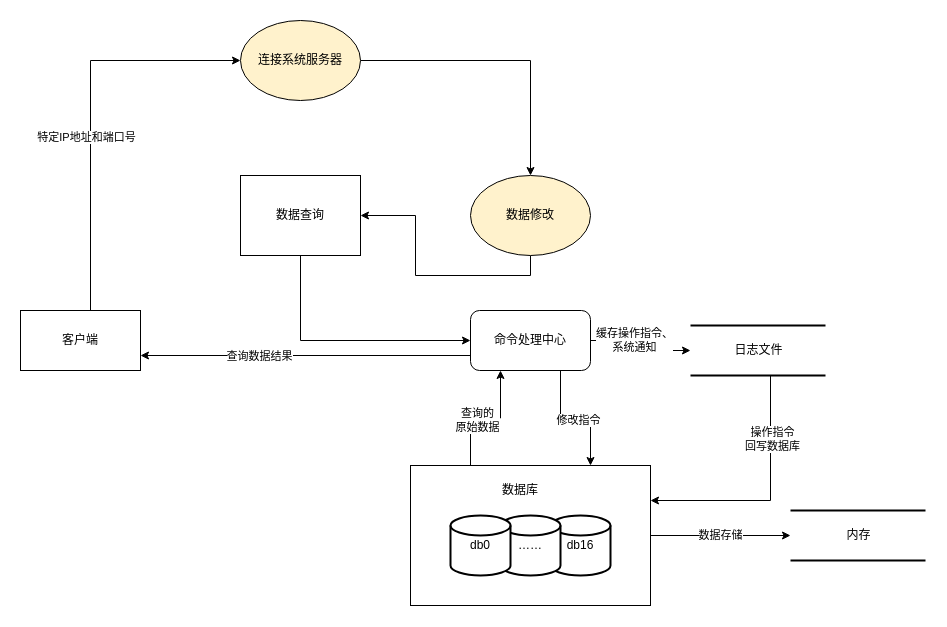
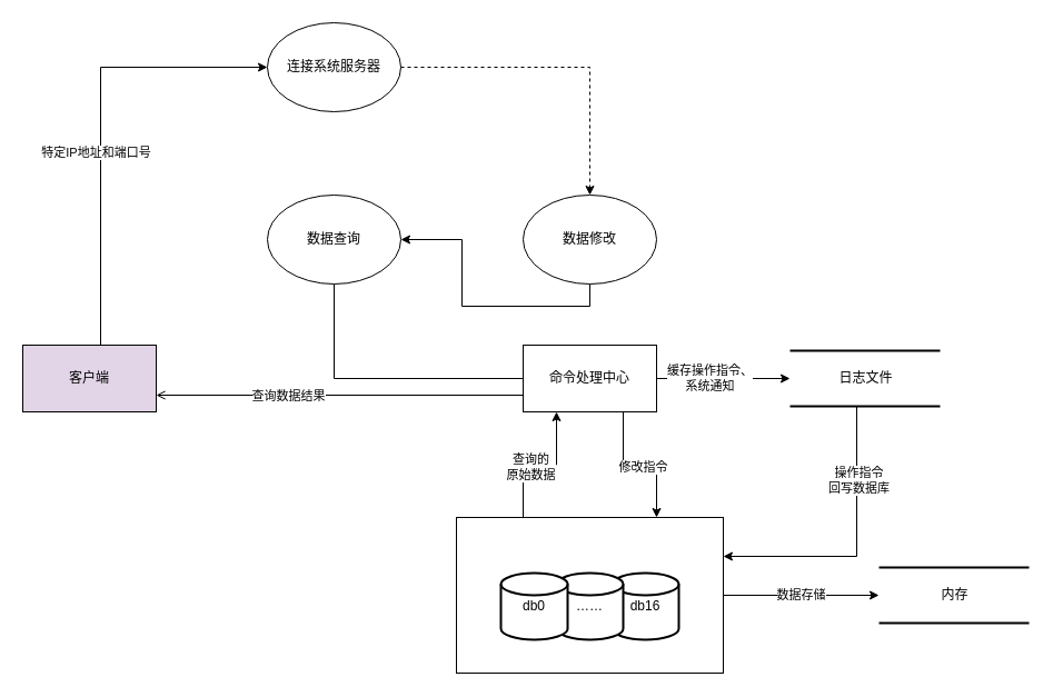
- <mxCell id="18" value="连接系统服务器" style="ellipse;whiteSpace=wrap;html=1;fillColor=#fff2cc;" parent="1" vertex="1"><mxGeometry x="240" y="20" width="120" height="80" as="geometry" /></mxCell>
+ <mxCell id="18" value="连接系统服务器" style="ellipse;whiteSpace=wrap;html=1;" parent="1" vertex="1"><mxGeometry x="240" y="20" width="120" height="80" as="geometry" /></mxCell>
- <mxCell id="17" style="edgeStyle=orthogonalEdgeStyle;rounded=0;orthogonalLoop=1;jettySize=auto;html=1;entryX=0.5;entryY=0;entryDx=0;entryDy=0;" parent="1" source="18" target="20" edge="1"><mxGeometry relative="1" as="geometry" /></mxCell>
+ <mxCell id="17" style="edgeStyle=orthogonalEdgeStyle;rounded=0;orthogonalLoop=1;jettySize=auto;html=1;entryX=0.5;entryY=0;entryDx=0;entryDy=0;dashed=1;" parent="1" source="18" target="20" edge="1"><mxGeometry relative="1" as="geometry" /></mxCell>
- <mxCell id="29" value="数据查询" style="whiteSpace=wrap;html=1;rounded=0;" parent="1" vertex="1"><mxGeometry x="240" y="175" width="120" height="80" as="geometry" /></mxCell>
+ <mxCell id="29" value="数据查询" style="ellipse;whiteSpace=wrap;html=1;" parent="1" vertex="1"><mxGeometry x="240" y="175" width="120" height="80" as="geometry" /></mxCell>
- <mxCell id="20" value="数据修改" style="ellipse;whiteSpace=wrap;html=1;fillColor=#fff2cc;" parent="1" vertex="1"><mxGeometry x="470" y="175" width="120" height="80" as="geometry" /></mxCell>
+ <mxCell id="20" value="数据修改" style="ellipse;whiteSpace=wrap;html=1;" parent="1" vertex="1"><mxGeometry x="470" y="175" width="120" height="80" as="geometry" /></mxCell>
- <mxCell id="8" value="客户端" style="rounded=0;whiteSpace=wrap;html=1;" parent="1" vertex="1"><mxGeometry x="20" y="310" width="120" height="60" as="geometry" /></mxCell>
+ <mxCell id="8" value="客户端" style="rounded=0;whiteSpace=wrap;html=1;fillColor=#e1d5e7;" parent="1" vertex="1"><mxGeometry x="20" y="310" width="120" height="60" as="geometry" /></mxCell>
- <mxCell id="28" style="edgeStyle=orthogonalEdgeStyle;rounded=0;orthogonalLoop=1;jettySize=auto;html=1;entryX=0;entryY=0.5;entryDx=0;entryDy=0;" parent="1" source="29" target="27" edge="1"><mxGeometry relative="1" as="geometry"><Array as="points"><mxPoint x="300" y="340" /></Array></mxGeometry></mxCell>
+ <mxCell id="28" style="edgeStyle=orthogonalEdgeStyle;rounded=0;orthogonalLoop=1;jettySize=auto;html=1;entryX=0;entryY=0.5;entryDx=0;entryDy=0;endArrow=none;" parent="1" source="29" target="27" edge="1"><mxGeometry relative="1" as="geometry"><Array as="points"><mxPoint x="300" y="340" /></Array></mxGeometry></mxCell>
- <mxCell id="27" value="命令处理中心" style="whiteSpace=wrap;html=1;rounded=1;" parent="1" vertex="1"><mxGeometry x="470" y="310" width="120" height="60" as="geometry" /></mxCell>
+ <mxCell id="27" value="命令处理中心" style="rounded=0;whiteSpace=wrap;html=1;" parent="1" vertex="1"><mxGeometry x="470" y="310" width="120" height="60" as="geometry" /></mxCell>
- <mxCell id="4" value="日志文件" style="html=1;rounded=0;shadow=0;comic=0;labelBackgroundColor=none;strokeWidth=2;fontFamily=Verdana;fontSize=12;align=center;shape=mxgraph.ios7ui.horLines;" parent="1" vertex="1"><mxGeometry x="690" y="325" width="135" height="50" as="geometry" /></mxCell>
+ <mxCell id="4" value="日志文件" style="html=1;rounded=0;shadow=0;comic=0;labelBackgroundColor=none;strokeWidth=2;fontFamily=Verdana;fontSize=12;align=center;shape=mxgraph.ios7ui.horLines;" parent="1" vertex="1"><mxGeometry x="710" y="315" width="135" height="50" as="geometry" /></mxCell>
- <mxCell id="23" style="edgeStyle=orthogonalEdgeStyle;rounded=0;orthogonalLoop=1;jettySize=auto;html=1;exitX=0;exitY=0.75;exitDx=0;exitDy=0;entryX=1;entryY=0.75;entryDx=0;entryDy=0;" parent="1" source="27" target="8" edge="1"><mxGeometry relative="1" as="geometry" /></mxCell>
+ <mxCell id="23" style="edgeStyle=orthogonalEdgeStyle;rounded=0;orthogonalLoop=1;jettySize=auto;html=1;exitX=0;exitY=0.75;exitDx=0;exitDy=0;entryX=1;entryY=0.75;entryDx=0;entryDy=0;endArrow=open;" parent="1" source="27" target="8" edge="1"><mxGeometry relative="1" as="geometry" /></mxCell>
- <mxCell id="15" value="数据库" style="text;html=1;strokeColor=none;fillColor=none;align=center;verticalAlign=middle;whiteSpace=wrap;rounded=0;" parent="1" vertex="1"><mxGeometry x="480" y="475" width="80" height="30" as="geometry" /></mxCell>
